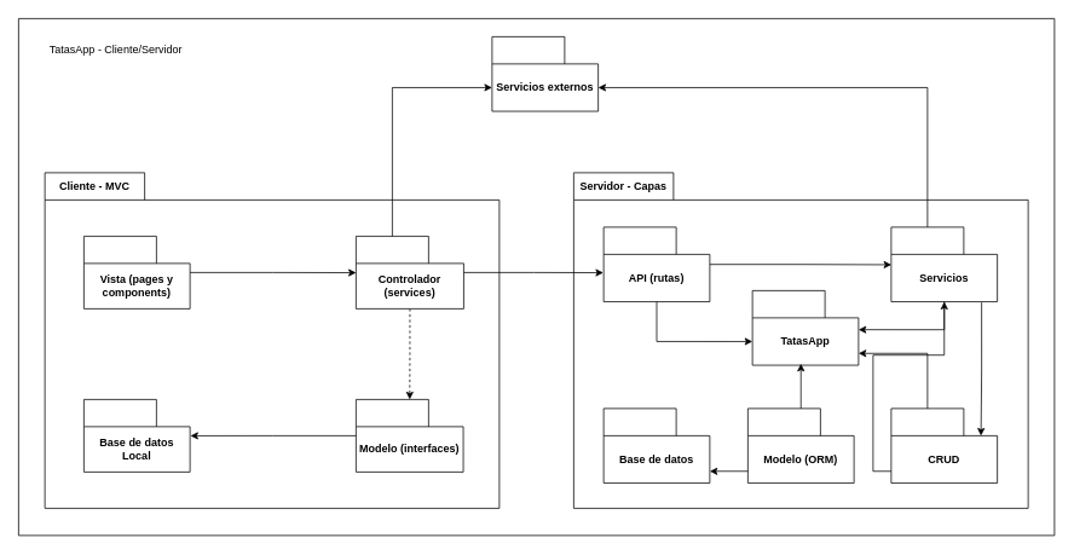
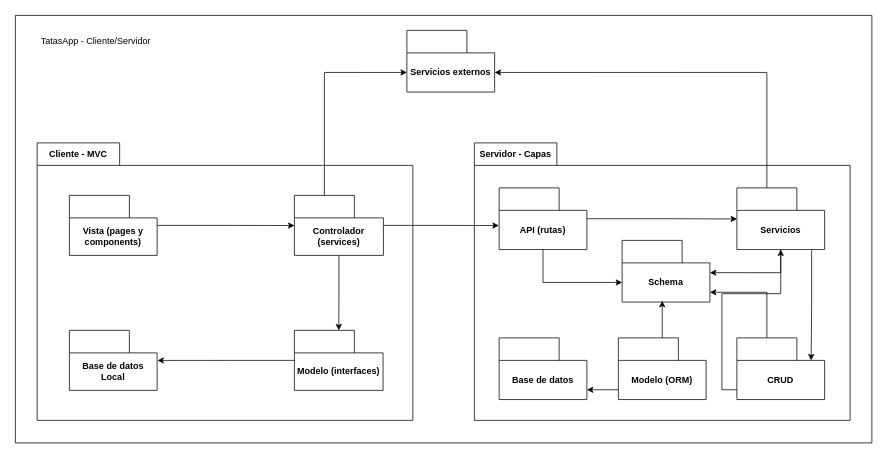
- <mxCell id="15" value="TatasApp" style="shape=folder;fontStyle=1;tabWidth=80;tabHeight=30;tabPosition=left;html=1;boundedLbl=1;whiteSpace=wrap;" vertex="1" parent="12"><mxGeometry x="197" y="130.004" width="117" height="82.222" as="geometry" /></mxCell>
+ <mxCell id="15" value="Schema" style="shape=folder;fontStyle=1;tabWidth=80;tabHeight=30;tabPosition=left;html=1;boundedLbl=1;whiteSpace=wrap;" vertex="1" parent="12"><mxGeometry x="197" y="130.004" width="117" height="82.222" as="geometry" /></mxCell>
- <mxCell id="6" style="edgeStyle=orthogonalEdgeStyle;rounded=0;orthogonalLoop=1;jettySize=auto;html=1;dashed=1;" edge="1" parent="3" source="7" target="8"><mxGeometry relative="1" as="geometry" /></mxCell>
+ <mxCell id="6" style="edgeStyle=orthogonalEdgeStyle;rounded=0;orthogonalLoop=1;jettySize=auto;html=1;" edge="1" parent="3" source="7" target="8"><mxGeometry relative="1" as="geometry" /></mxCell>
